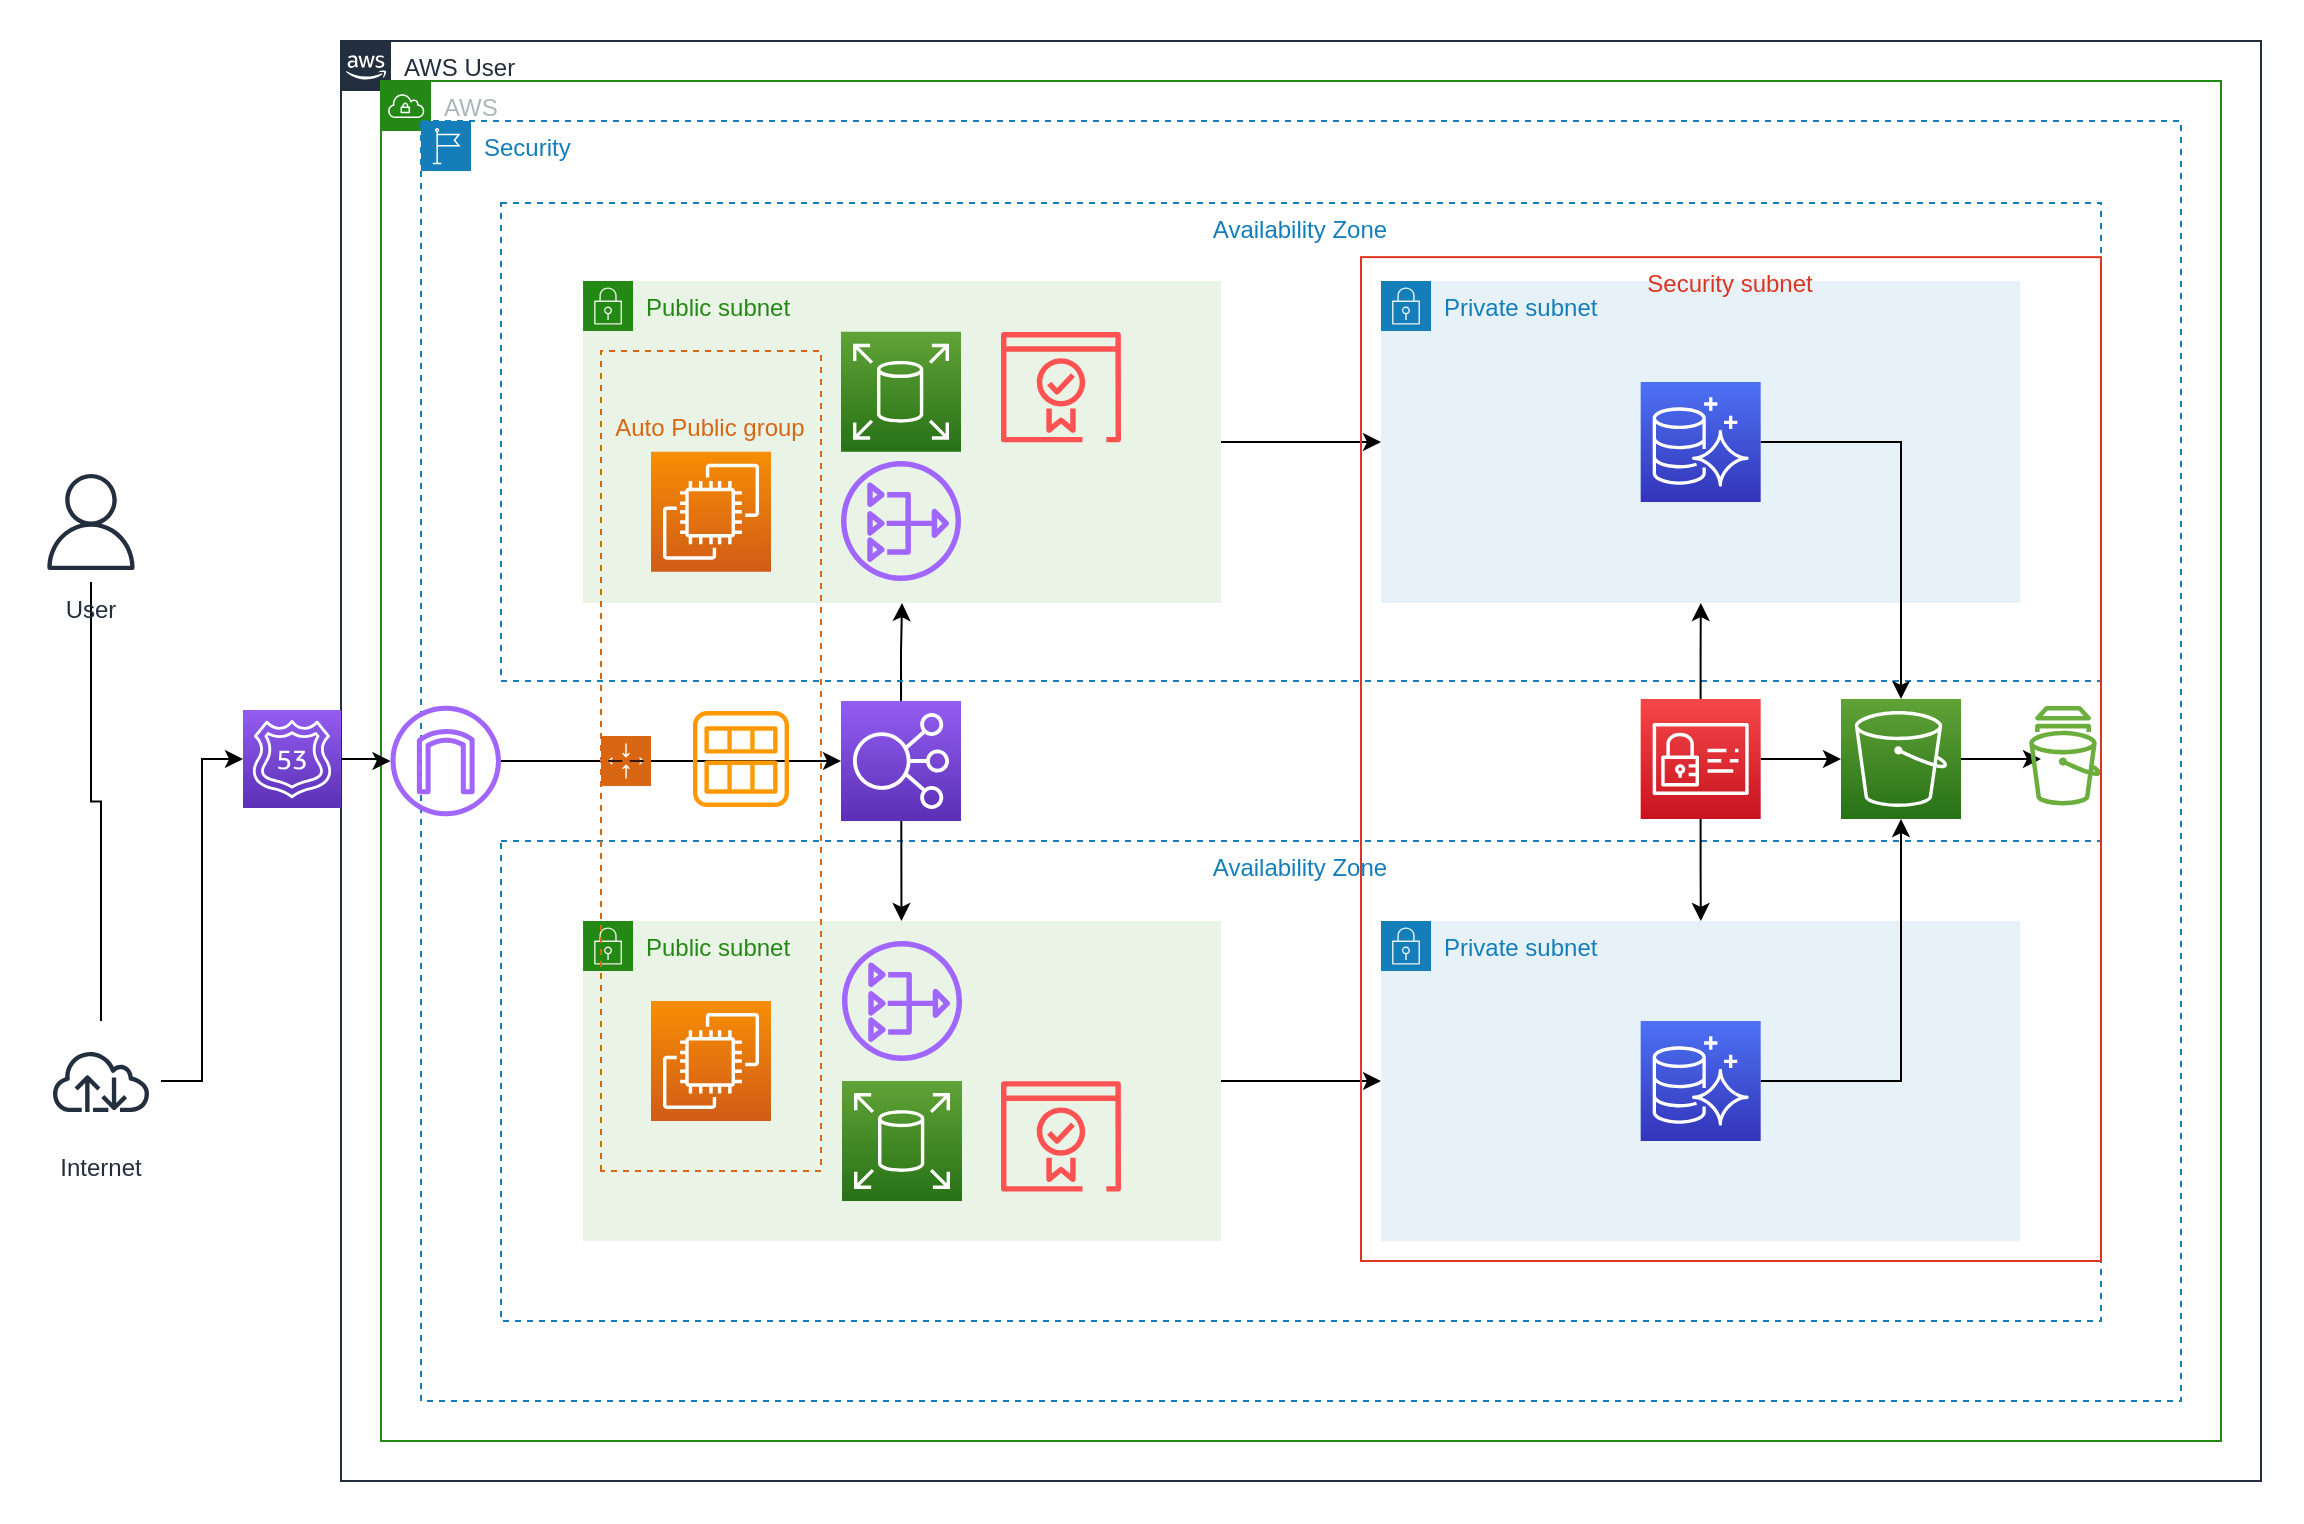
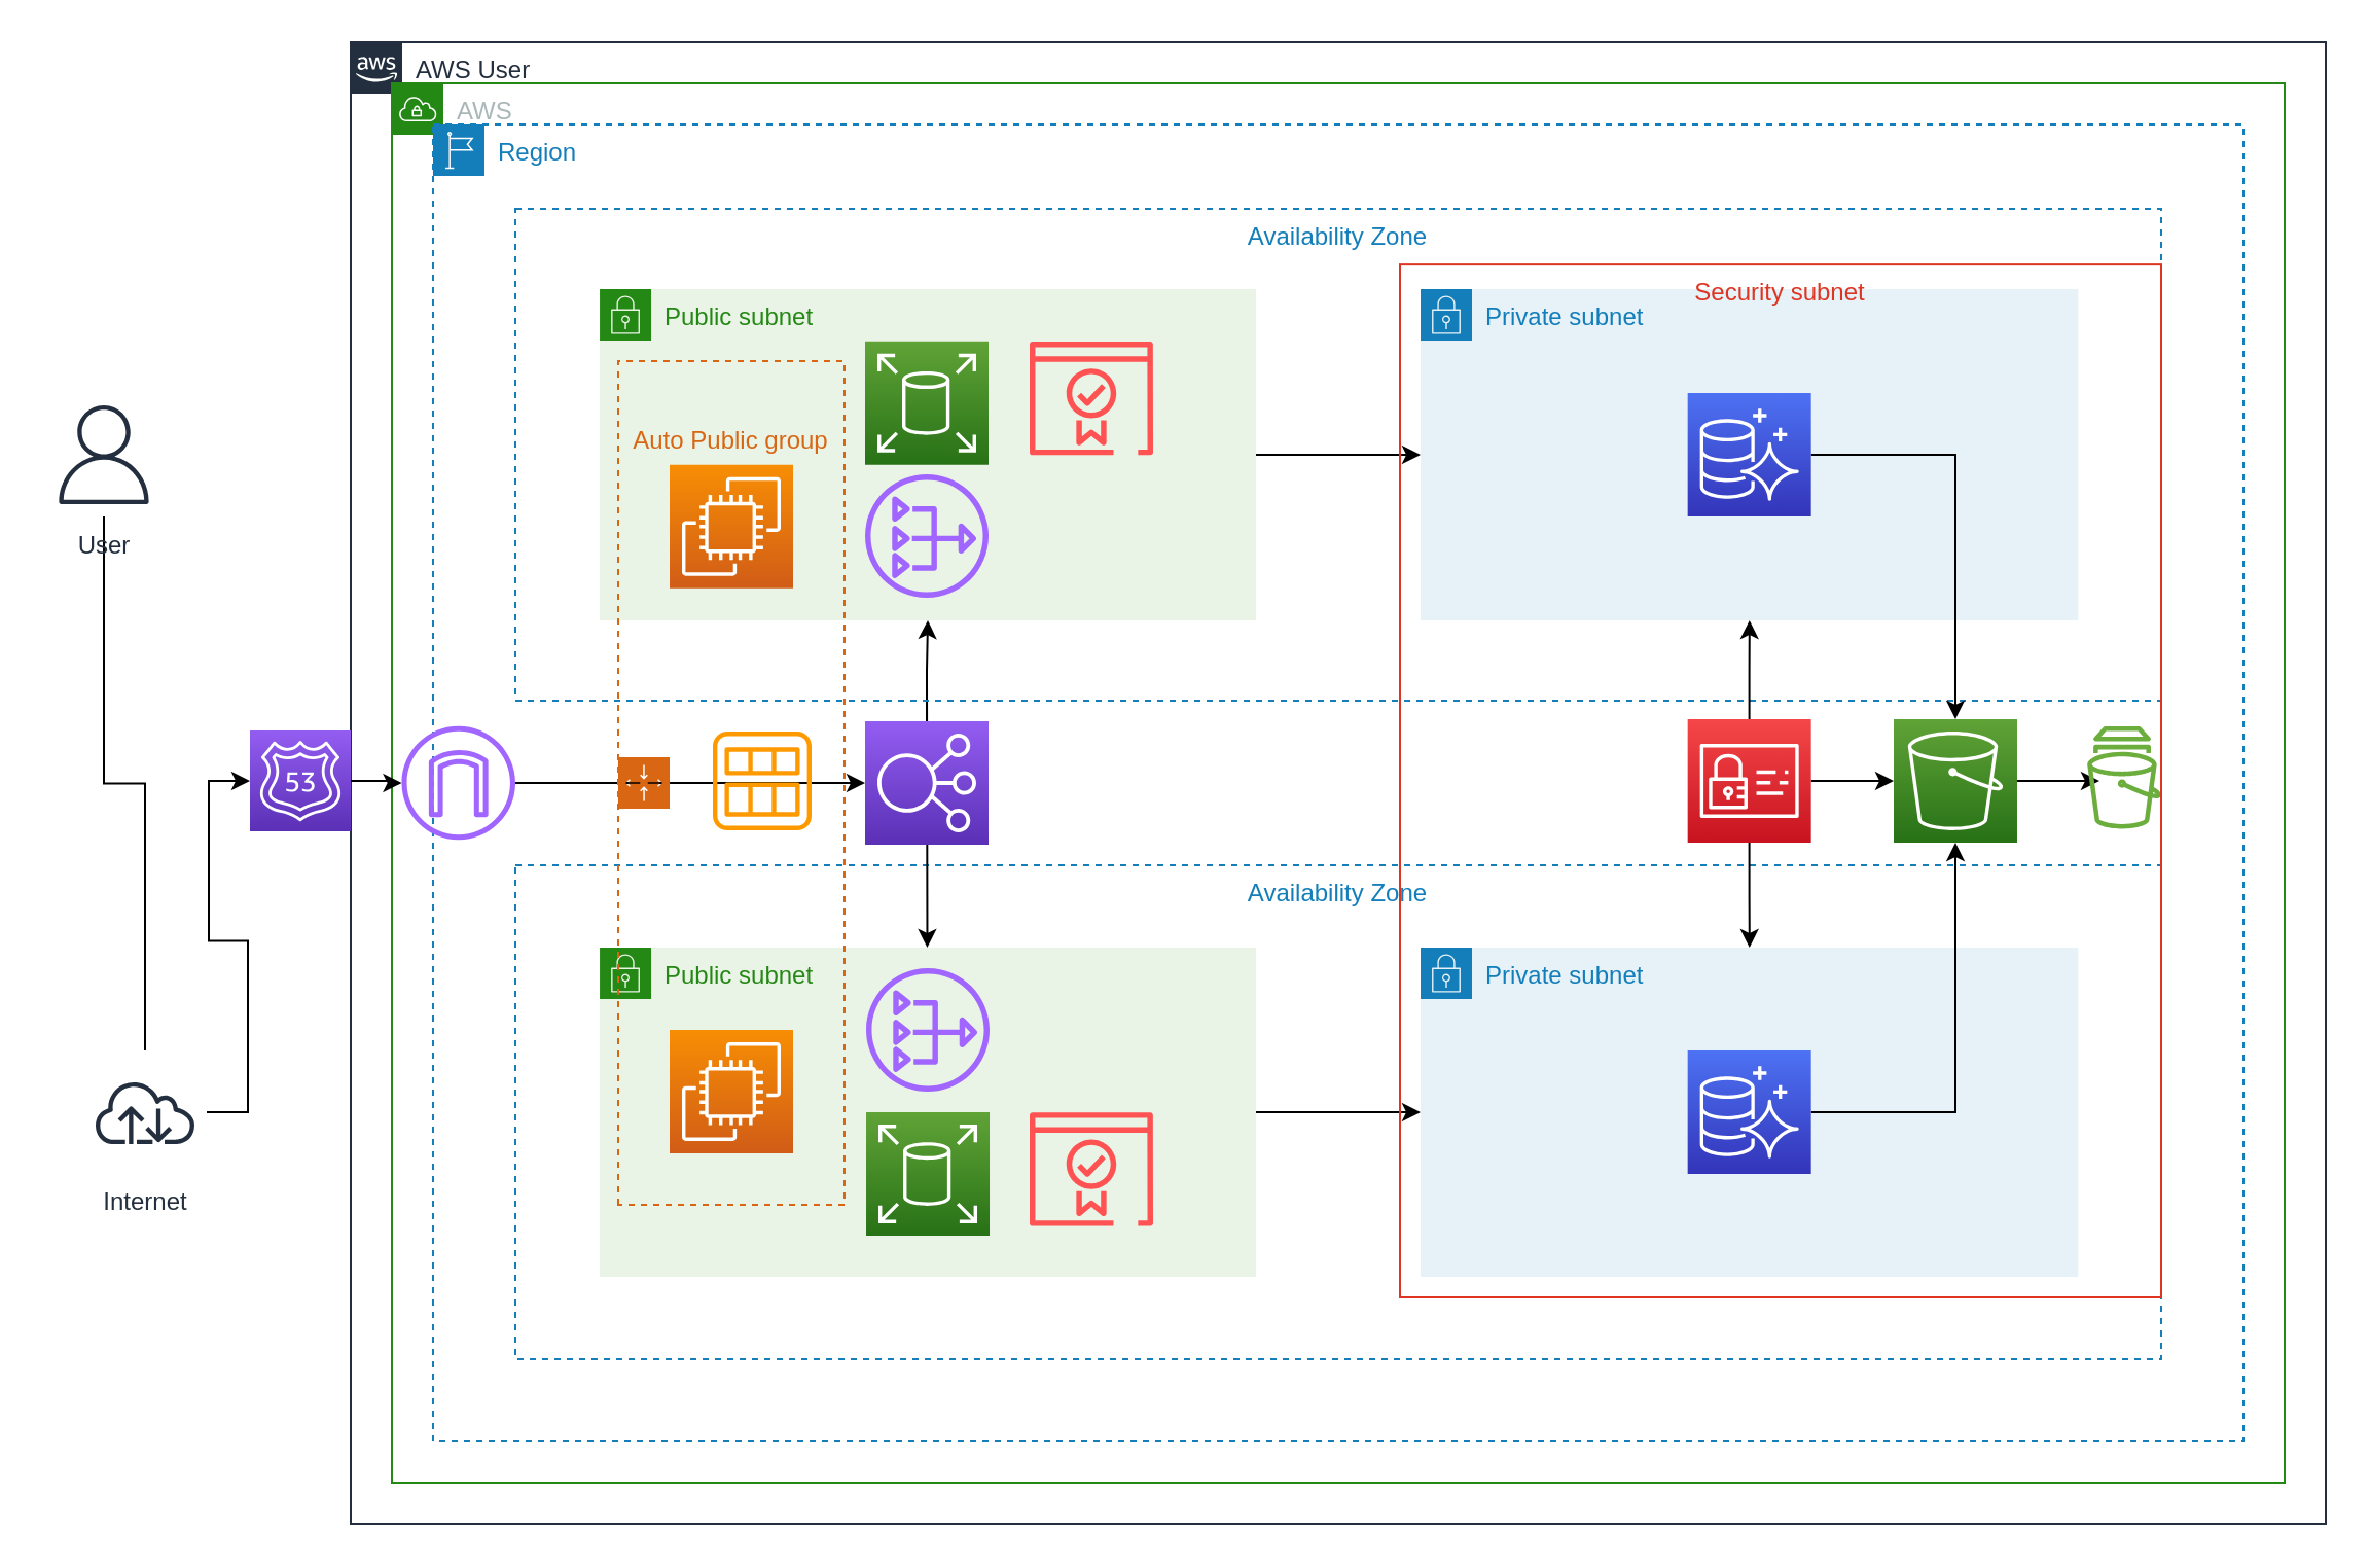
- <mxCell id="5" value="Security" style="points=[[0,0],[0.25,0],[0.5,0],[0.75,0],[1,0],[1,0.25],[1,0.5],[1,0.75],[1,1],[0.75,1],[0.5,1],[0.25,1],[0,1],[0,0.75],[0,0.5],[0,0.25]];outlineConnect=0;gradientColor=none;html=1;whiteSpace=wrap;fontSize=12;fontStyle=0;shape=mxgraph.aws4.group;grIcon=mxgraph.aws4.group_region;strokeColor=#147EBA;fillColor=none;verticalAlign=top;align=left;spacingLeft=30;fontColor=#147EBA;dashed=1;" parent="1" vertex="1"><mxGeometry x="210" y="60" width="880" height="640" as="geometry" /></mxCell>
+ <mxCell id="5" value="Region" style="points=[[0,0],[0.25,0],[0.5,0],[0.75,0],[1,0],[1,0.25],[1,0.5],[1,0.75],[1,1],[0.75,1],[0.5,1],[0.25,1],[0,1],[0,0.75],[0,0.5],[0,0.25]];outlineConnect=0;gradientColor=none;html=1;whiteSpace=wrap;fontSize=12;fontStyle=0;shape=mxgraph.aws4.group;grIcon=mxgraph.aws4.group_region;strokeColor=#147EBA;fillColor=none;verticalAlign=top;align=left;spacingLeft=30;fontColor=#147EBA;dashed=1;" parent="1" vertex="1"><mxGeometry x="210" y="60" width="880" height="640" as="geometry" /></mxCell>
- <mxCell id="43" value="User" style="outlineConnect=0;fontColor=#232F3E;gradientColor=none;strokeColor=#232F3E;fillColor=#ffffff;dashed=0;verticalLabelPosition=bottom;verticalAlign=top;align=center;html=1;fontSize=12;fontStyle=0;aspect=fixed;shape=mxgraph.aws4.resourceIcon;resIcon=mxgraph.aws4.user;" vertex="1" parent="1"><mxGeometry x="15" y="230.5" width="60" height="60" as="geometry" /></mxCell>
+ <mxCell id="43" value="User" style="outlineConnect=0;fontColor=#232F3E;gradientColor=none;strokeColor=#232F3E;fillColor=#ffffff;dashed=0;verticalLabelPosition=bottom;verticalAlign=top;align=center;html=1;fontSize=12;fontStyle=0;aspect=fixed;shape=mxgraph.aws4.resourceIcon;resIcon=mxgraph.aws4.user;" vertex="1" parent="1"><mxGeometry x="20" y="190.5" width="60" height="60" as="geometry" /></mxCell>
- <mxCell id="14" value="Internet" style="outlineConnect=0;fontColor=#232F3E;gradientColor=none;strokeColor=#232F3E;fillColor=#ffffff;dashed=0;verticalLabelPosition=bottom;verticalAlign=top;align=center;html=1;fontSize=12;fontStyle=0;aspect=fixed;shape=mxgraph.aws4.resourceIcon;resIcon=mxgraph.aws4.internet;" vertex="1" parent="1"><mxGeometry x="20" y="510" width="60" height="60" as="geometry" /></mxCell>
+ <mxCell id="14" value="Internet" style="outlineConnect=0;fontColor=#232F3E;gradientColor=none;strokeColor=#232F3E;fillColor=#ffffff;dashed=0;verticalLabelPosition=bottom;verticalAlign=top;align=center;html=1;fontSize=12;fontStyle=0;aspect=fixed;shape=mxgraph.aws4.resourceIcon;resIcon=mxgraph.aws4.internet;" vertex="1" parent="1"><mxGeometry x="40" y="510" width="60" height="60" as="geometry" /></mxCell>
